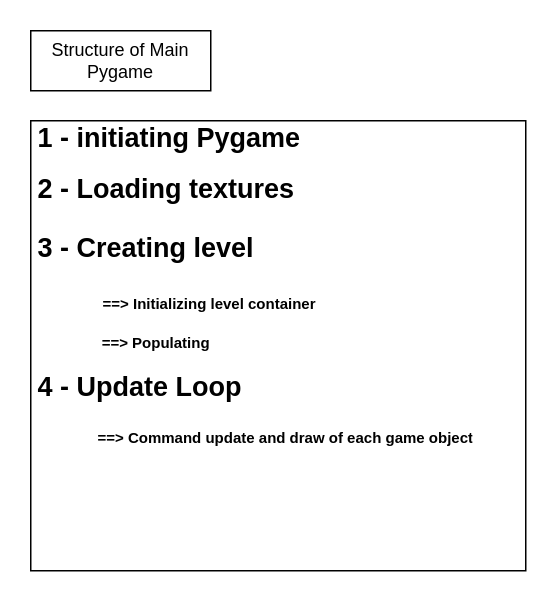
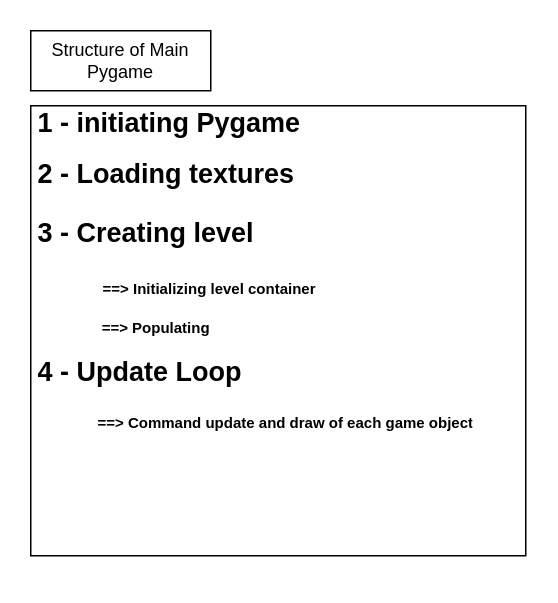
- <mxCell id="3" value="&lt;h1 style=&quot;font-size: 18px;&quot;&gt;&lt;font style=&quot;font-size: 18px;&quot;&gt;1 - initiating Pygame&lt;/font&gt;&lt;/h1&gt;&lt;div&gt;&lt;span style=&quot;font-size: 18px;&quot;&gt;&lt;b&gt;2 - Loading textures&lt;/b&gt;&lt;/span&gt;&lt;/div&gt;&lt;p style=&quot;font-size: 18px;&quot;&gt;&lt;b&gt;&lt;font style=&quot;font-size: 18px;&quot;&gt;3 - Creating level&lt;/font&gt;&lt;/b&gt;&lt;/p&gt;&lt;blockquote style=&quot;margin: 0 0 0 40px; border: none; padding: 0px;&quot;&gt;&lt;p style=&quot;&quot;&gt;&lt;b style=&quot;&quot;&gt;&lt;font style=&quot;font-size: 12px;&quot;&gt;&amp;nbsp;&lt;/font&gt;&lt;font size=&quot;1&quot; style=&quot;&quot;&gt;==&amp;gt; Initializing level container&lt;/font&gt;&lt;/b&gt;&lt;/p&gt;&lt;p style=&quot;&quot;&gt;&lt;b style=&quot;&quot;&gt;&lt;font size=&quot;1&quot; style=&quot;&quot;&gt;&amp;nbsp;==&amp;gt; Populating&lt;/font&gt;&lt;/b&gt;&lt;/p&gt;&lt;/blockquote&gt;&lt;blockquote style=&quot;margin: 0 0 0 40px; border: none; padding: 0px;&quot;&gt;&lt;/blockquote&gt;&lt;b style=&quot;background-color: initial; font-size: 18px;&quot;&gt;4 - Update Loop&lt;br&gt;&lt;/b&gt;&lt;br&gt;&lt;blockquote style=&quot;margin: 0 0 0 40px; border: none; padding: 0px;&quot;&gt;&lt;font size=&quot;1&quot;&gt;&lt;b style=&quot;&quot;&gt;==&amp;gt; Command update and draw of each game object&lt;/b&gt;&lt;/font&gt;&lt;/blockquote&gt;" style="text;html=1;strokeColor=default;fillColor=default;spacing=5;spacingTop=-20;whiteSpace=wrap;overflow=hidden;rounded=0;" vertex="1" parent="1"><mxGeometry x="20" y="80" width="330" height="300" as="geometry" /></mxCell>
+ <mxCell id="3" value="&lt;h1 style=&quot;font-size: 18px;&quot;&gt;&lt;font style=&quot;font-size: 18px;&quot;&gt;1 - initiating Pygame&lt;/font&gt;&lt;/h1&gt;&lt;div&gt;&lt;span style=&quot;font-size: 18px;&quot;&gt;&lt;b&gt;2 - Loading textures&lt;/b&gt;&lt;/span&gt;&lt;/div&gt;&lt;p style=&quot;font-size: 18px;&quot;&gt;&lt;b&gt;&lt;font style=&quot;font-size: 18px;&quot;&gt;3 - Creating level&lt;/font&gt;&lt;/b&gt;&lt;/p&gt;&lt;blockquote style=&quot;margin: 0 0 0 40px; border: none; padding: 0px;&quot;&gt;&lt;p style=&quot;&quot;&gt;&lt;b style=&quot;&quot;&gt;&lt;font style=&quot;font-size: 12px;&quot;&gt;&amp;nbsp;&lt;/font&gt;&lt;font size=&quot;1&quot; style=&quot;&quot;&gt;==&amp;gt; Initializing level container&lt;/font&gt;&lt;/b&gt;&lt;/p&gt;&lt;p style=&quot;&quot;&gt;&lt;b style=&quot;&quot;&gt;&lt;font size=&quot;1&quot; style=&quot;&quot;&gt;&amp;nbsp;==&amp;gt; Populating&lt;/font&gt;&lt;/b&gt;&lt;/p&gt;&lt;/blockquote&gt;&lt;blockquote style=&quot;margin: 0 0 0 40px; border: none; padding: 0px;&quot;&gt;&lt;/blockquote&gt;&lt;b style=&quot;background-color: initial; font-size: 18px;&quot;&gt;4 - Update Loop&lt;br&gt;&lt;/b&gt;&lt;br&gt;&lt;blockquote style=&quot;margin: 0 0 0 40px; border: none; padding: 0px;&quot;&gt;&lt;font size=&quot;1&quot;&gt;&lt;b style=&quot;&quot;&gt;==&amp;gt; Command update and draw of each game object&lt;/b&gt;&lt;/font&gt;&lt;/blockquote&gt;" style="text;html=1;strokeColor=default;fillColor=default;spacing=5;spacingTop=-20;whiteSpace=wrap;overflow=hidden;rounded=0;" vertex="1" parent="1"><mxGeometry x="20" y="70" width="330" height="300" as="geometry" /></mxCell>
